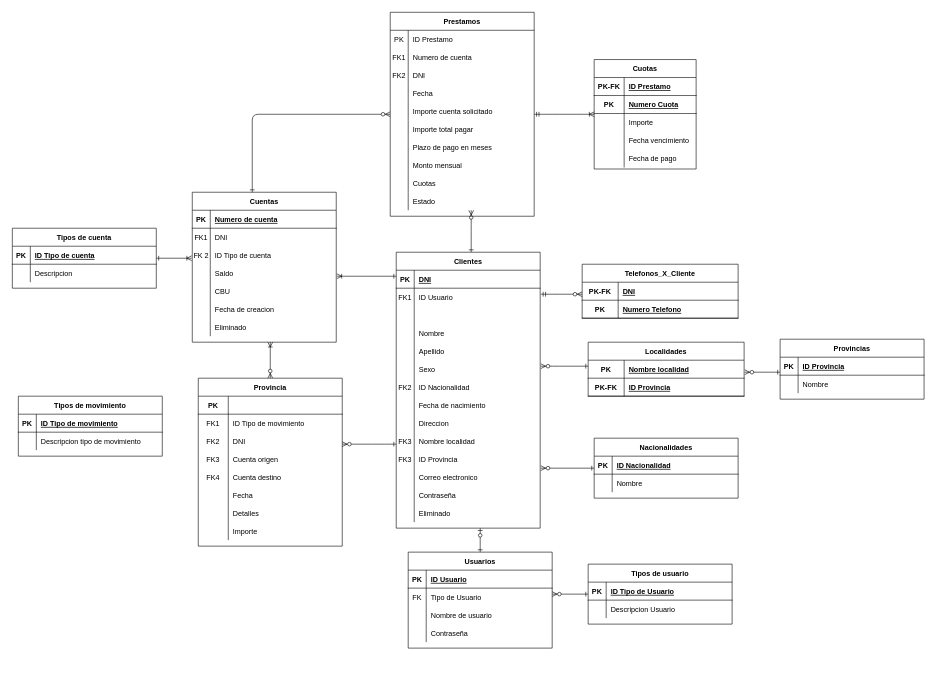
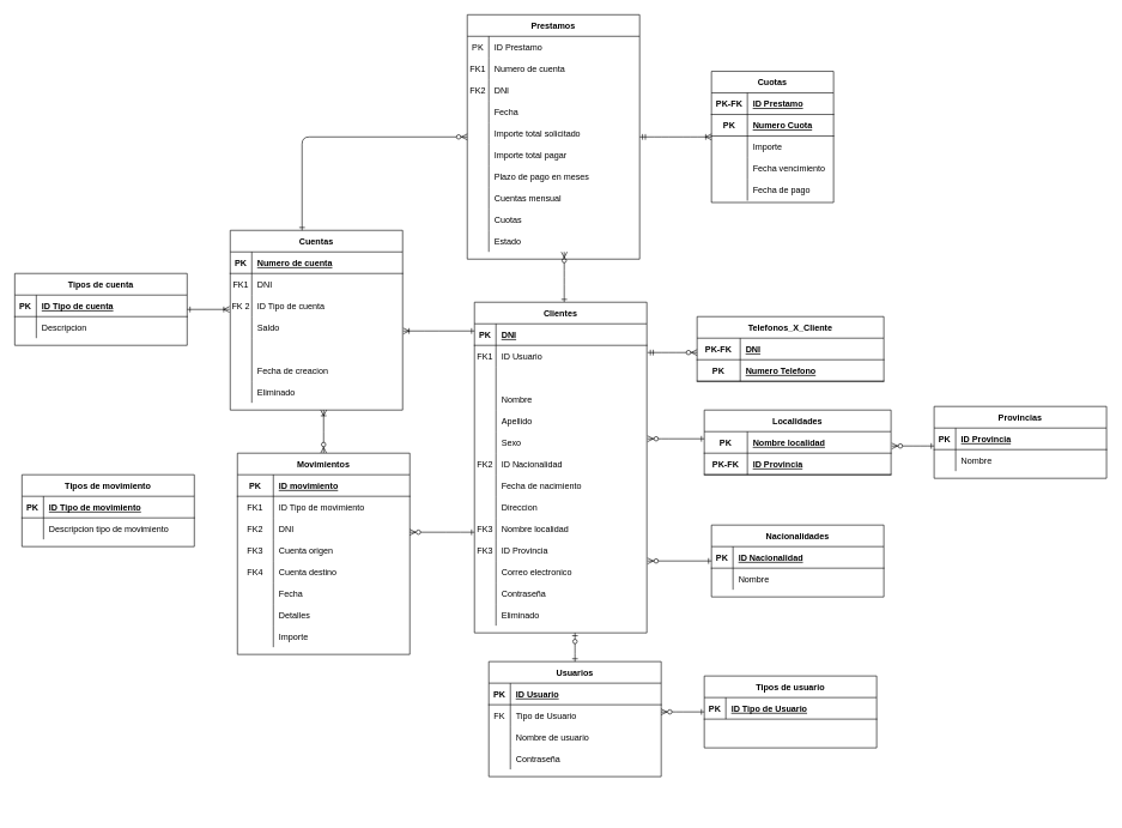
- <mxCell id="41" value="Importe cuenta solicitado" style="shape=partialRectangle;overflow=hidden;connectable=0;fillColor=none;top=0;left=0;bottom=0;right=0;align=left;spacingLeft=6;" parent="39" vertex="1"><mxGeometry x="30" width="210" height="30" as="geometry" /></mxCell>
+ <mxCell id="41" value="Importe total solicitado" style="shape=partialRectangle;overflow=hidden;connectable=0;fillColor=none;top=0;left=0;bottom=0;right=0;align=left;spacingLeft=6;" parent="39" vertex="1"><mxGeometry x="30" width="210" height="30" as="geometry" /></mxCell>
- <mxCell id="50" value="Monto mensual" style="shape=partialRectangle;connectable=0;fillColor=none;top=0;left=0;bottom=0;right=0;align=left;spacingLeft=6;overflow=hidden;" parent="48" vertex="1"><mxGeometry x="30" width="210" height="30" as="geometry" /></mxCell>
+ <mxCell id="50" value="Cuentas mensual" style="shape=partialRectangle;connectable=0;fillColor=none;top=0;left=0;bottom=0;right=0;align=left;spacingLeft=6;overflow=hidden;" parent="48" vertex="1"><mxGeometry x="30" width="210" height="30" as="geometry" /></mxCell>
- <mxCell id="19" value="CBU" style="shape=partialRectangle;connectable=0;fillColor=none;top=0;left=0;bottom=0;right=0;align=left;spacingLeft=6;overflow=hidden;" parent="17" vertex="1"><mxGeometry x="30" width="210" height="30" as="geometry" /></mxCell>
- <mxCell id="114" value="Provincia" style="shape=table;startSize=30;container=1;collapsible=1;childLayout=tableLayout;fixedRows=1;rowLines=0;fontStyle=1;align=center;resizeLast=1;" parent="1" vertex="1"><mxGeometry x="330" y="630" width="240" height="280" as="geometry" /></mxCell>
+ <mxCell id="114" value="Movimientos" style="shape=table;startSize=30;container=1;collapsible=1;childLayout=tableLayout;fixedRows=1;rowLines=0;fontStyle=1;align=center;resizeLast=1;" parent="1" vertex="1"><mxGeometry x="330" y="630" width="240" height="280" as="geometry" /></mxCell>
+ <mxCell id="117" value="ID movimiento" style="shape=partialRectangle;connectable=0;fillColor=none;top=0;left=0;bottom=0;right=0;align=left;spacingLeft=6;fontStyle=5;overflow=hidden;" parent="115" vertex="1"><mxGeometry x="50" width="190" height="30" as="geometry" /></mxCell>
- <mxCell id="147" value="Descripcion Usuario" style="shape=partialRectangle;connectable=0;fillColor=none;top=0;left=0;bottom=0;right=0;align=left;spacingLeft=6;overflow=hidden;" parent="145" vertex="1"><mxGeometry x="30" width="210" height="30" as="geometry" /></mxCell>
